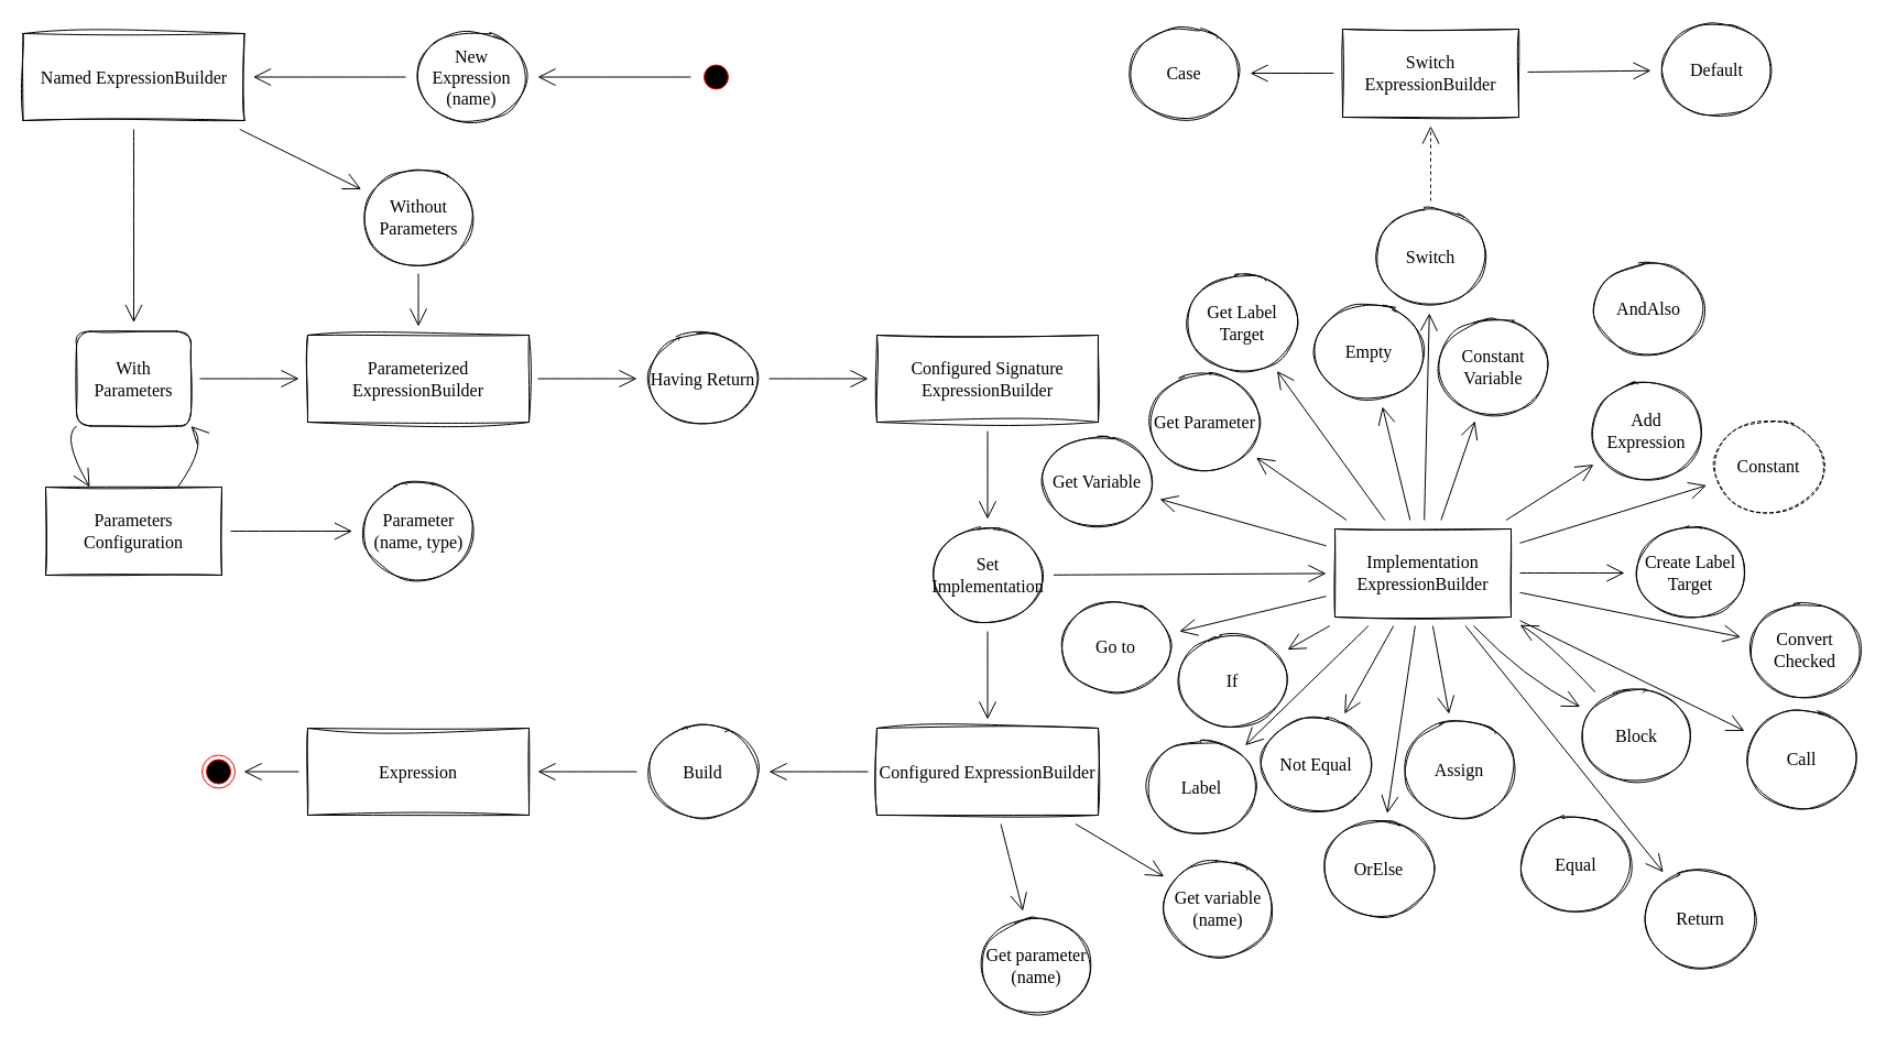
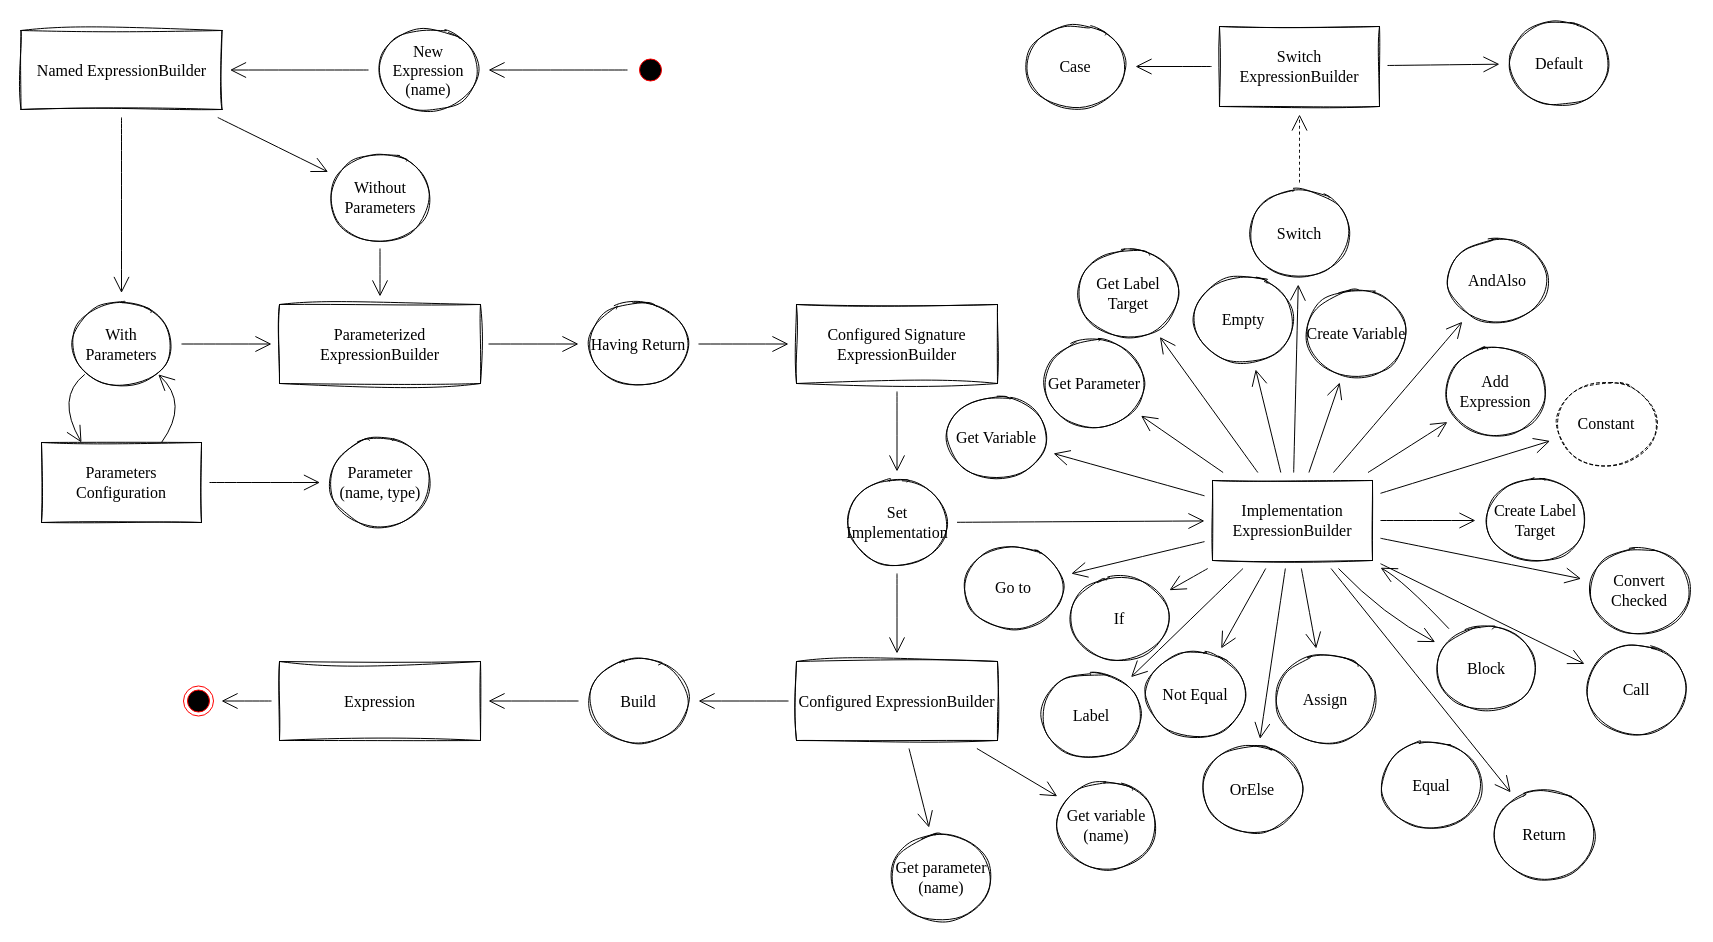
- <mxCell id="20" value="Constant Variable" style="ellipse;whiteSpace=wrap;html=1;sketch=1;fontFamily=Architects Daughter;fontSource=https%3A%2F%2Ffonts.googleapis.com%2Fcss%3Ffamily%3DArchitects%2BDaughter;fontSize=16;" parent="1" vertex="1"><mxGeometry x="1304" y="290" width="104" height="86" as="geometry" /></mxCell>
+ <mxCell id="20" value="Create Variable" style="ellipse;whiteSpace=wrap;html=1;sketch=1;fontFamily=Architects Daughter;fontSource=https%3A%2F%2Ffonts.googleapis.com%2Fcss%3Ffamily%3DArchitects%2BDaughter;fontSize=16;" parent="1" vertex="1"><mxGeometry x="1304" y="290" width="104" height="86" as="geometry" /></mxCell>
- <mxCell id="6" value="With Parameters" style="whiteSpace=wrap;html=1;sketch=1;fontFamily=Architects Daughter;fontSource=https%3A%2F%2Ffonts.googleapis.com%2Fcss%3Ffamily%3DArchitects%2BDaughter;fontSize=16;rounded=1;" parent="1" vertex="1"><mxGeometry x="69" y="300.5" width="104" height="86" as="geometry" /></mxCell>
+ <mxCell id="6" value="With Parameters" style="ellipse;whiteSpace=wrap;html=1;sketch=1;fontFamily=Architects Daughter;fontSource=https%3A%2F%2Ffonts.googleapis.com%2Fcss%3Ffamily%3DArchitects%2BDaughter;fontSize=16;" parent="1" vertex="1"><mxGeometry x="69" y="300.5" width="104" height="86" as="geometry" /></mxCell>
+ <mxCell id="44" value="" style="edgeStyle=none;orthogonalLoop=1;jettySize=auto;html=1;rounded=0;endArrow=open;startSize=14;endSize=14;sourcePerimeterSpacing=8;targetPerimeterSpacing=8;curved=1;" parent="1" source="21" target="43" edge="1"><mxGeometry width="140" relative="1" as="geometry"><mxPoint x="1605" y="298" as="sourcePoint" /><mxPoint x="1745" y="298" as="targetPoint" /><Array as="points" /></mxGeometry></mxCell>
